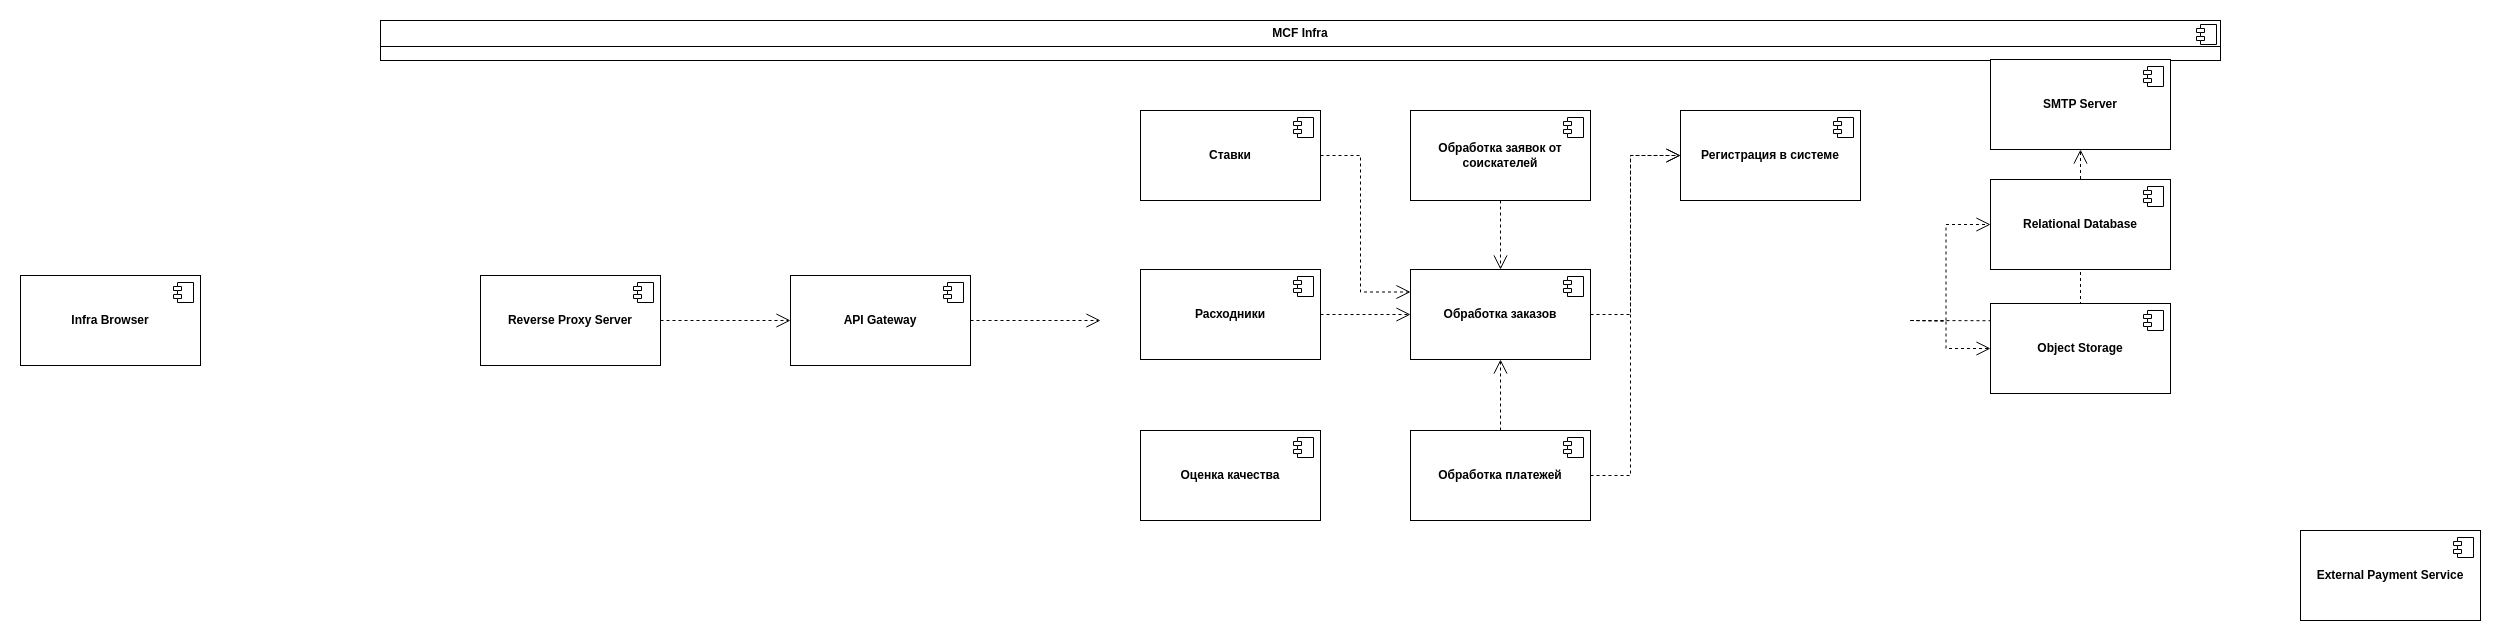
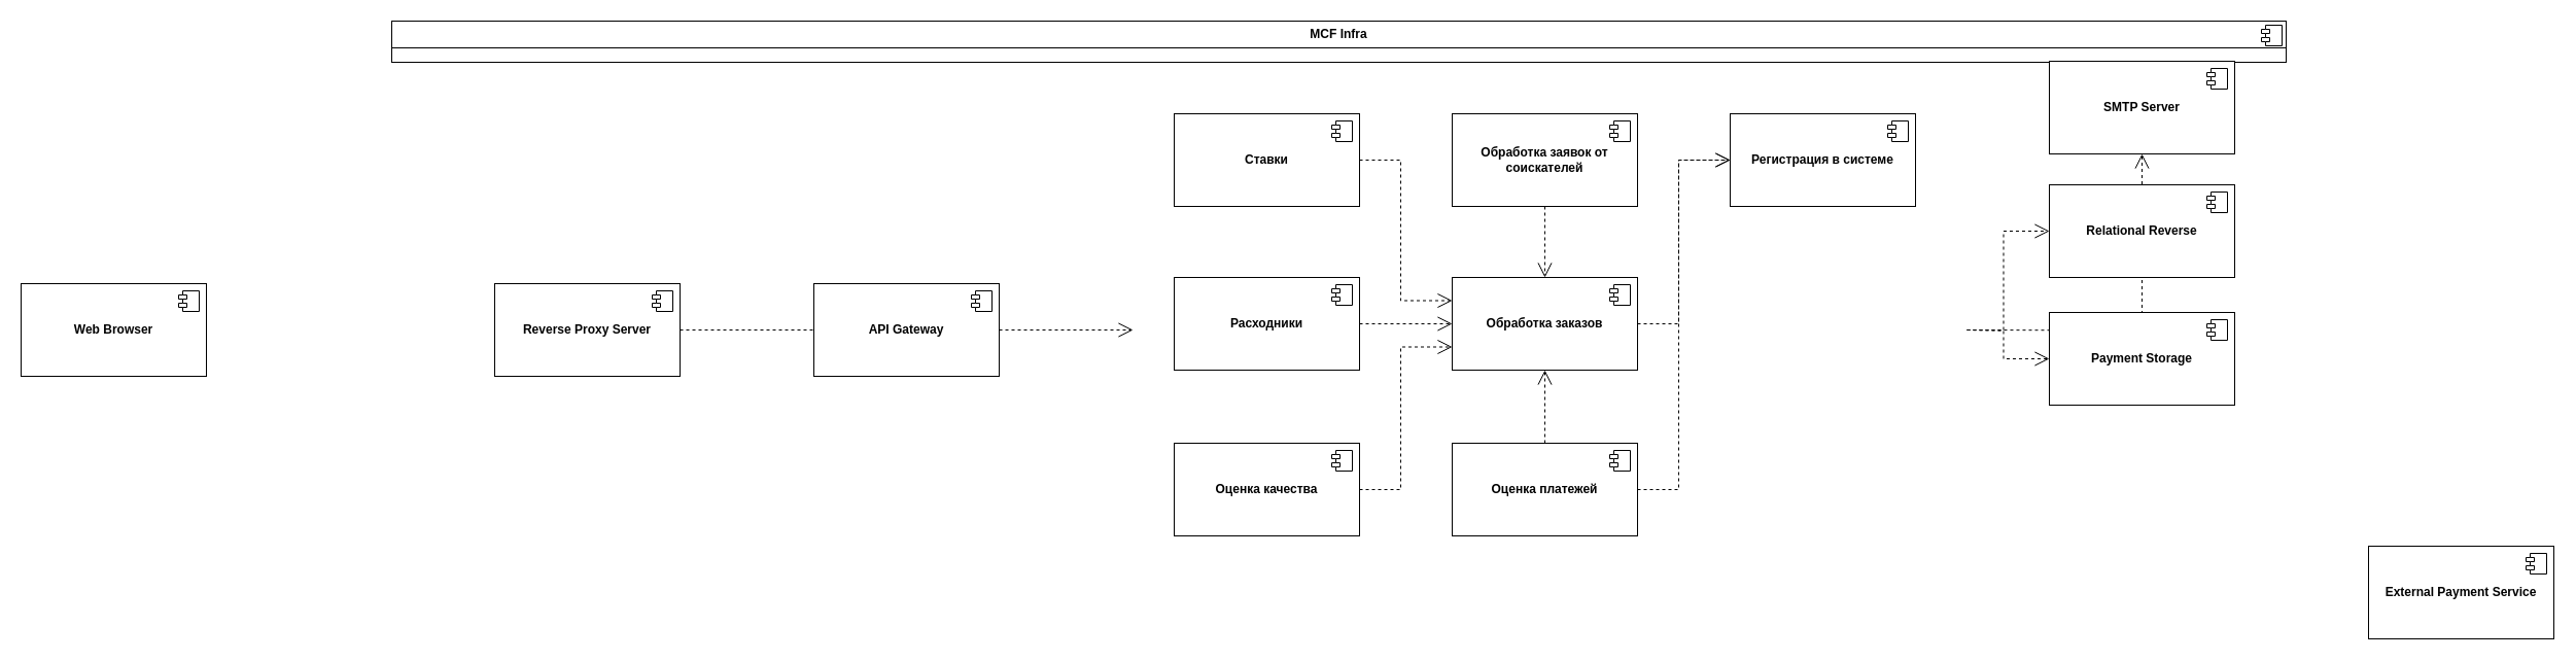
- <mxCell id="25" value="&lt;b&gt;Relational Database&lt;/b&gt;" style="html=1;dropTarget=0;whiteSpace=wrap;" parent="1" vertex="1"><mxGeometry x="1990" y="179" width="180" height="90" as="geometry" /></mxCell>
+ <mxCell id="25" value="&lt;b&gt;Relational Reverse&lt;/b&gt;" style="html=1;dropTarget=0;whiteSpace=wrap;" parent="1" vertex="1"><mxGeometry x="1990" y="179" width="180" height="90" as="geometry" /></mxCell>
- <mxCell id="32" value="&lt;b&gt;Infra Browser&lt;/b&gt;" style="html=1;dropTarget=0;whiteSpace=wrap;" parent="1" vertex="1"><mxGeometry x="20" y="275" width="180" height="90" as="geometry" /></mxCell>
+ <mxCell id="32" value="&lt;b&gt;Web Browser&lt;/b&gt;" style="html=1;dropTarget=0;whiteSpace=wrap;" parent="1" vertex="1"><mxGeometry x="20" y="275" width="180" height="90" as="geometry" /></mxCell>
- <mxCell id="29" style="edgeStyle=orthogonalEdgeStyle;rounded=0;orthogonalLoop=1;jettySize=auto;html=1;dashed=1;strokeColor=default;align=center;verticalAlign=middle;fontFamily=Helvetica;fontSize=11;fontColor=default;labelBackgroundColor=default;endArrow=open;endSize=12;" edge="1" parent="1" source="30" target="42"><mxGeometry relative="1" as="geometry" /></mxCell>
+ <mxCell id="29" style="edgeStyle=orthogonalEdgeStyle;rounded=0;orthogonalLoop=1;jettySize=auto;html=1;dashed=1;strokeColor=default;align=center;verticalAlign=middle;fontFamily=Helvetica;fontSize=11;fontColor=default;labelBackgroundColor=default;endArrow=none;endSize=12;" edge="1" parent="1" source="30" target="42"><mxGeometry relative="1" as="geometry" /></mxCell>
- <mxCell id="36" value="&lt;b&gt;Object Storage&lt;/b&gt;" style="html=1;dropTarget=0;whiteSpace=wrap;" parent="1" vertex="1"><mxGeometry x="1990" y="303" width="180" height="90" as="geometry" /></mxCell>
+ <mxCell id="36" value="&lt;b&gt;Payment Storage&lt;/b&gt;" style="html=1;dropTarget=0;whiteSpace=wrap;" parent="1" vertex="1"><mxGeometry x="1990" y="303" width="180" height="90" as="geometry" /></mxCell>
+ <mxCell id="12" style="edgeStyle=orthogonalEdgeStyle;rounded=0;orthogonalLoop=1;jettySize=auto;html=1;entryX=0;entryY=0.75;entryDx=0;entryDy=0;dashed=1;strokeColor=default;align=center;verticalAlign=middle;fontFamily=Helvetica;fontSize=11;fontColor=default;labelBackgroundColor=default;endArrow=open;endSize=12;" parent="1" source="13" target="16" edge="1"><mxGeometry relative="1" as="geometry" /></mxCell>
- <mxCell id="23" value="&lt;b&gt;Обработка платежей&lt;/b&gt;" style="html=1;dropTarget=0;whiteSpace=wrap;" parent="1" vertex="1"><mxGeometry x="1410" y="430" width="180" height="90" as="geometry" /></mxCell>
+ <mxCell id="23" value="&lt;b&gt;Оценка платежей&lt;/b&gt;" style="html=1;dropTarget=0;whiteSpace=wrap;" parent="1" vertex="1"><mxGeometry x="1410" y="430" width="180" height="90" as="geometry" /></mxCell>
